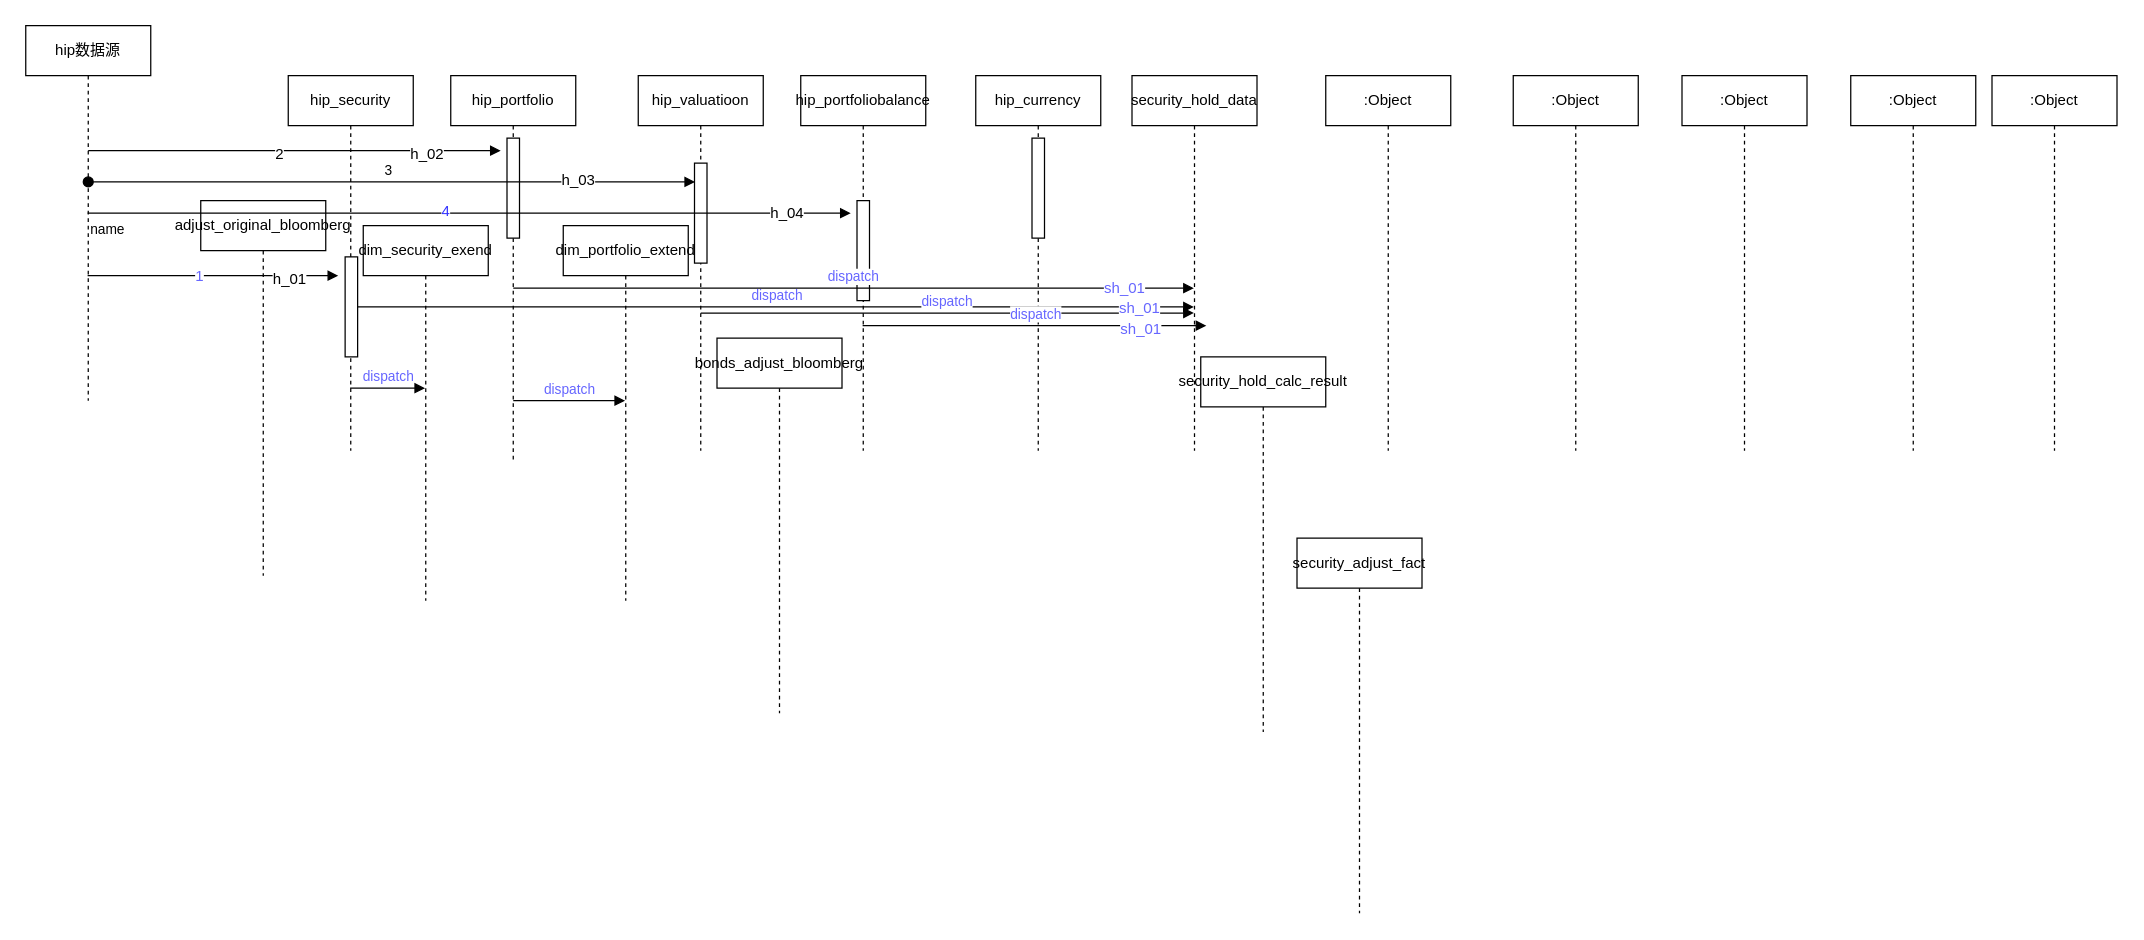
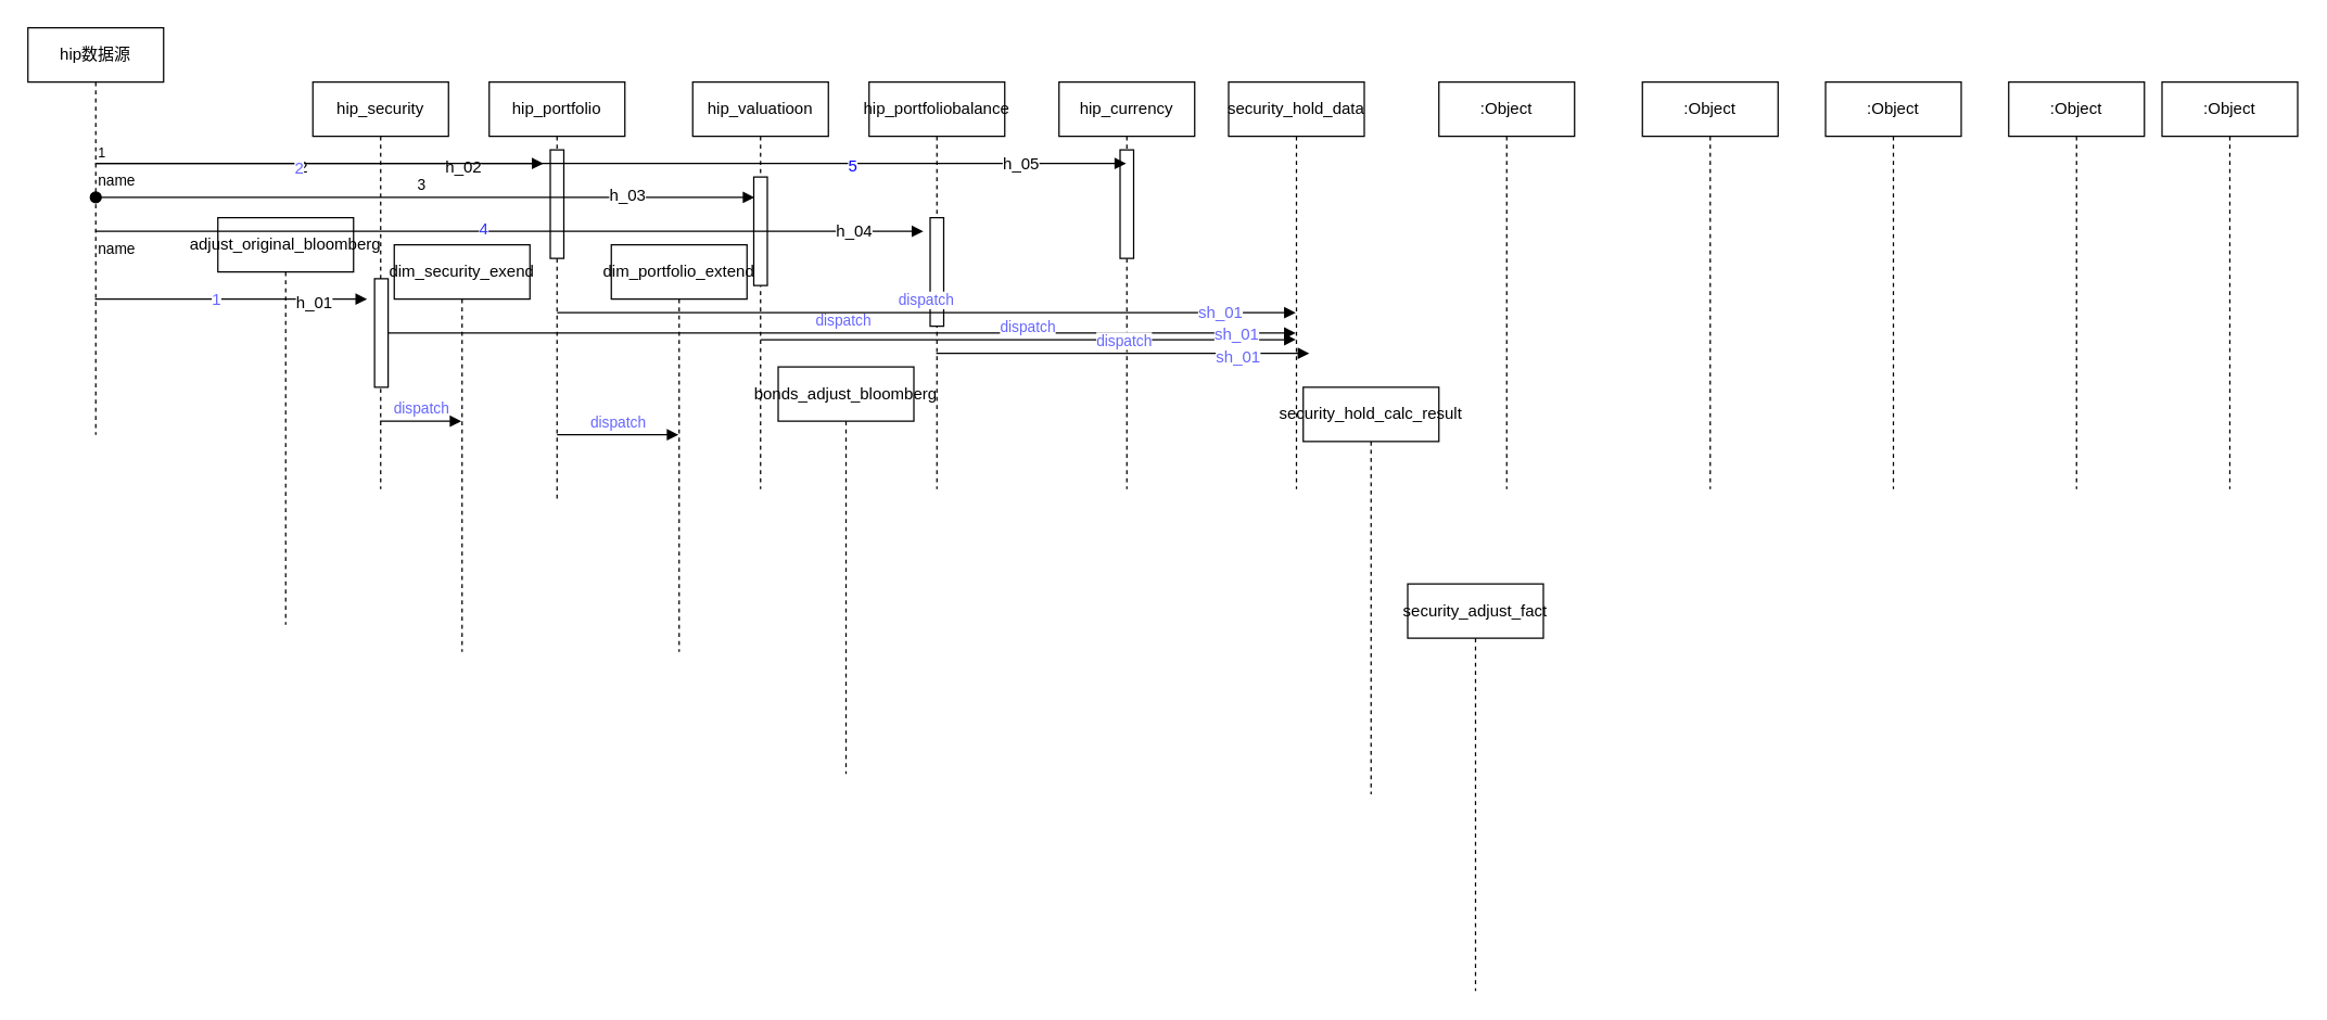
+ <mxCell id="37" value="name" style="endArrow=block;endFill=1;html=1;edgeStyle=orthogonalEdgeStyle;align=left;verticalAlign=top;" edge="1" parent="1" source="23" target="6"><mxGeometry x="-1" relative="1" as="geometry"><mxPoint x="20" y="690" as="sourcePoint" /><mxPoint x="180" y="690" as="targetPoint" /><Array as="points"><mxPoint x="150" y="120" /><mxPoint x="150" y="120" /></Array></mxGeometry></mxCell>
+ <mxCell id="38" value="1" style="resizable=0;html=1;align=left;verticalAlign=bottom;labelBackgroundColor=#ffffff;fontSize=10;" connectable="0" vertex="1" parent="37"><mxGeometry x="-1" relative="1" as="geometry" /></mxCell>
+ <mxCell id="39" value="h_05" style="text;html=1;resizable=0;points=[];align=center;verticalAlign=middle;labelBackgroundColor=#ffffff;" vertex="1" connectable="0" parent="37"><mxGeometry x="0.796" relative="1" as="geometry"><mxPoint as="offset" /></mxGeometry></mxCell>
+ <mxCell id="40" value="5" style="text;html=1;resizable=0;points=[];align=center;verticalAlign=middle;labelBackgroundColor=#ffffff;fontColor=#0000FF;" vertex="1" connectable="0" parent="37"><mxGeometry x="0.467" y="-1" relative="1" as="geometry"><mxPoint x="1" as="offset" /></mxGeometry></mxCell>
+ <mxCell id="41" value="2" style="text;html=1;resizable=0;points=[];align=center;verticalAlign=middle;labelBackgroundColor=#ffffff;fontColor=#6666FF;" vertex="1" connectable="0" parent="37"><mxGeometry x="-0.604" y="-3" relative="1" as="geometry"><mxPoint as="offset" /></mxGeometry></mxCell>
